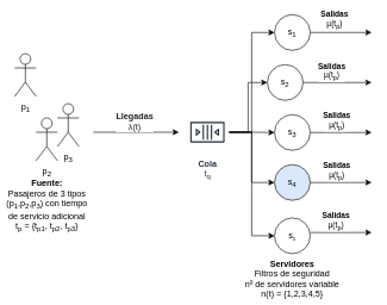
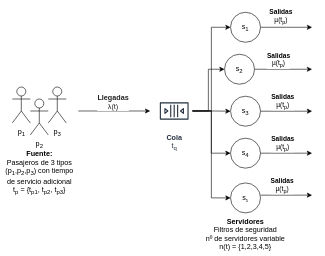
- <mxCell id="3" value="p&lt;sub&gt;1&lt;/sub&gt;" style="shape=umlActor;verticalLabelPosition=bottom;verticalAlign=top;html=1;outlineConnect=0;" parent="1" vertex="1"><mxGeometry x="20" y="74.64" width="30" height="60" as="geometry" /></mxCell>
+ <mxCell id="3" value="p&lt;sub&gt;1&lt;/sub&gt;" style="shape=umlActor;verticalLabelPosition=bottom;verticalAlign=top;html=1;outlineConnect=0;" parent="1" vertex="1"><mxGeometry x="20" y="144.64" width="30" height="60" as="geometry" /></mxCell>
- <mxCell id="24" value="s&lt;sub&gt;4&lt;/sub&gt;" style="ellipse;whiteSpace=wrap;html=1;aspect=fixed;fillColor=#dae8fc;" parent="1" vertex="1"><mxGeometry x="384" y="230" width="50" height="50" as="geometry" /></mxCell>
+ <mxCell id="24" value="s&lt;sub&gt;4&lt;/sub&gt;" style="ellipse;whiteSpace=wrap;html=1;aspect=fixed;" parent="1" vertex="1"><mxGeometry x="384" y="230" width="50" height="50" as="geometry" /></mxCell>
